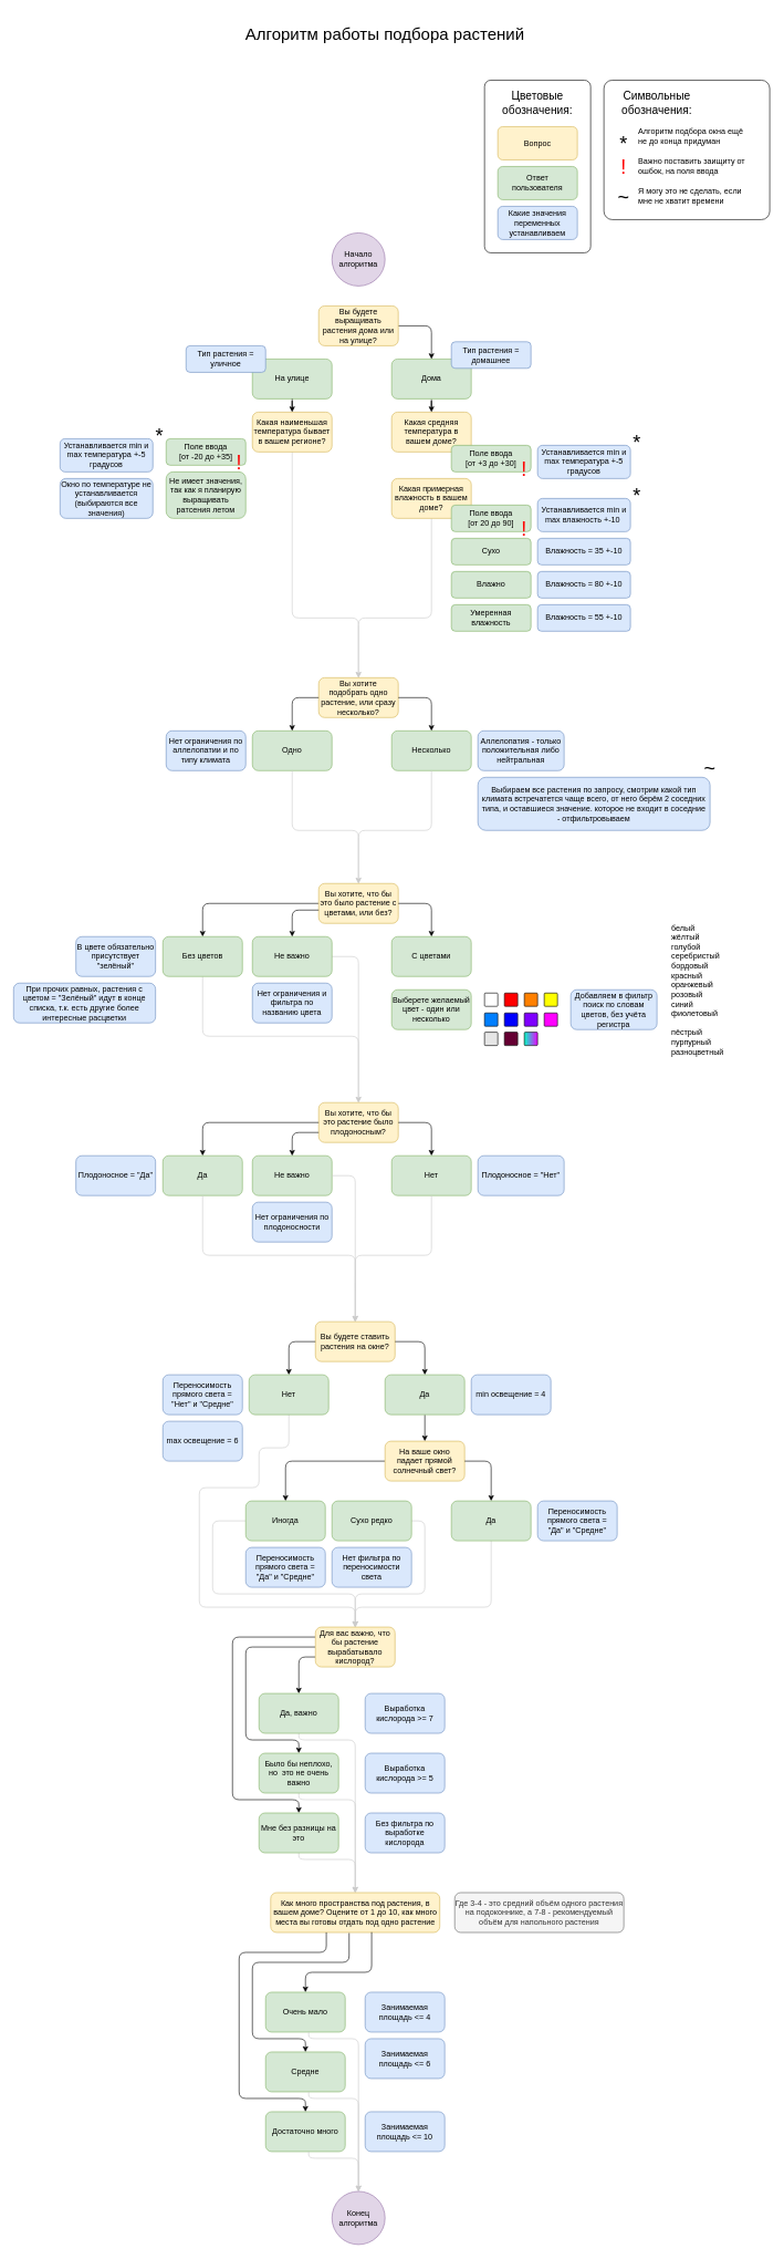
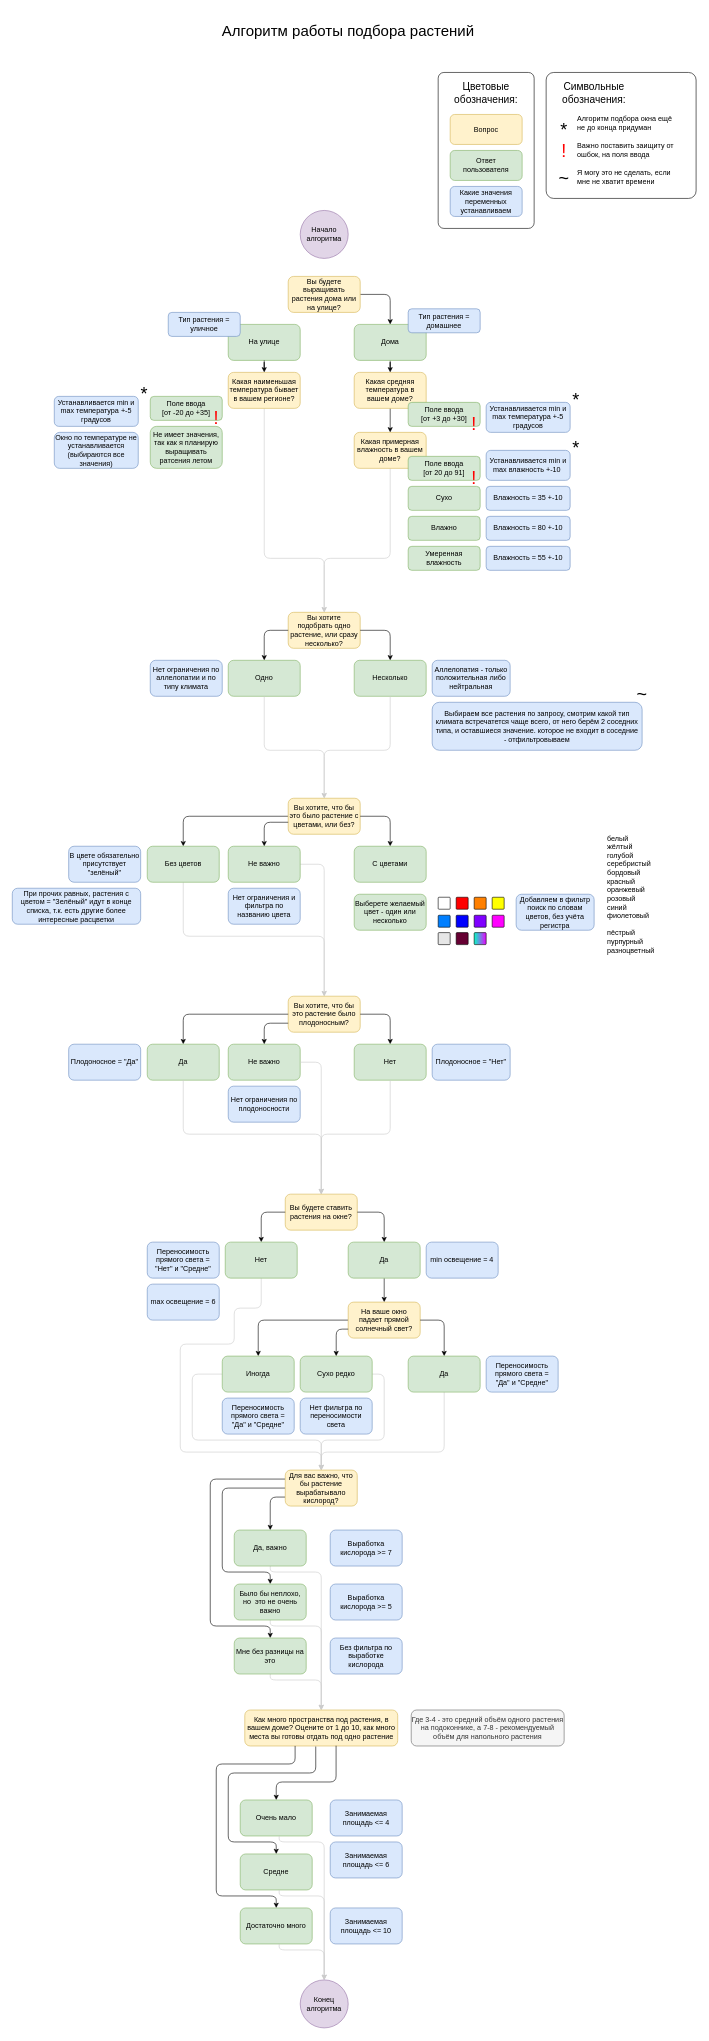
+ <mxCell id="11" value="" style="edgeStyle=orthogonalEdgeStyle;rounded=1;orthogonalLoop=1;jettySize=auto;html=1;fontSize=30;" edge="1" parent="1" source="12" target="25"><mxGeometry relative="1" as="geometry" /></mxCell>
- <mxCell id="26" value="Поле ввода &lt;br&gt;[от 20 до 90]" style="text;html=1;strokeColor=#82b366;fillColor=#d5e8d4;align=center;verticalAlign=middle;whiteSpace=wrap;rounded=1;" vertex="1" parent="1"><mxGeometry x="680" y="760" width="120" height="40" as="geometry" /></mxCell>
+ <mxCell id="26" value="Поле ввода &lt;br&gt;[от 20 до 91]" style="text;html=1;strokeColor=#82b366;fillColor=#d5e8d4;align=center;verticalAlign=middle;whiteSpace=wrap;rounded=1;" vertex="1" parent="1"><mxGeometry x="680" y="760" width="120" height="40" as="geometry" /></mxCell>
+ <mxCell id="103" value="" style="edgeStyle=orthogonalEdgeStyle;rounded=1;orthogonalLoop=1;jettySize=auto;html=1;exitX=0;exitY=0.75;exitDx=0;exitDy=0;" edge="1" target="102" parent="1" source="100"><mxGeometry relative="1" as="geometry"><mxPoint x="540" y="2200" as="sourcePoint" /></mxGeometry></mxCell>
